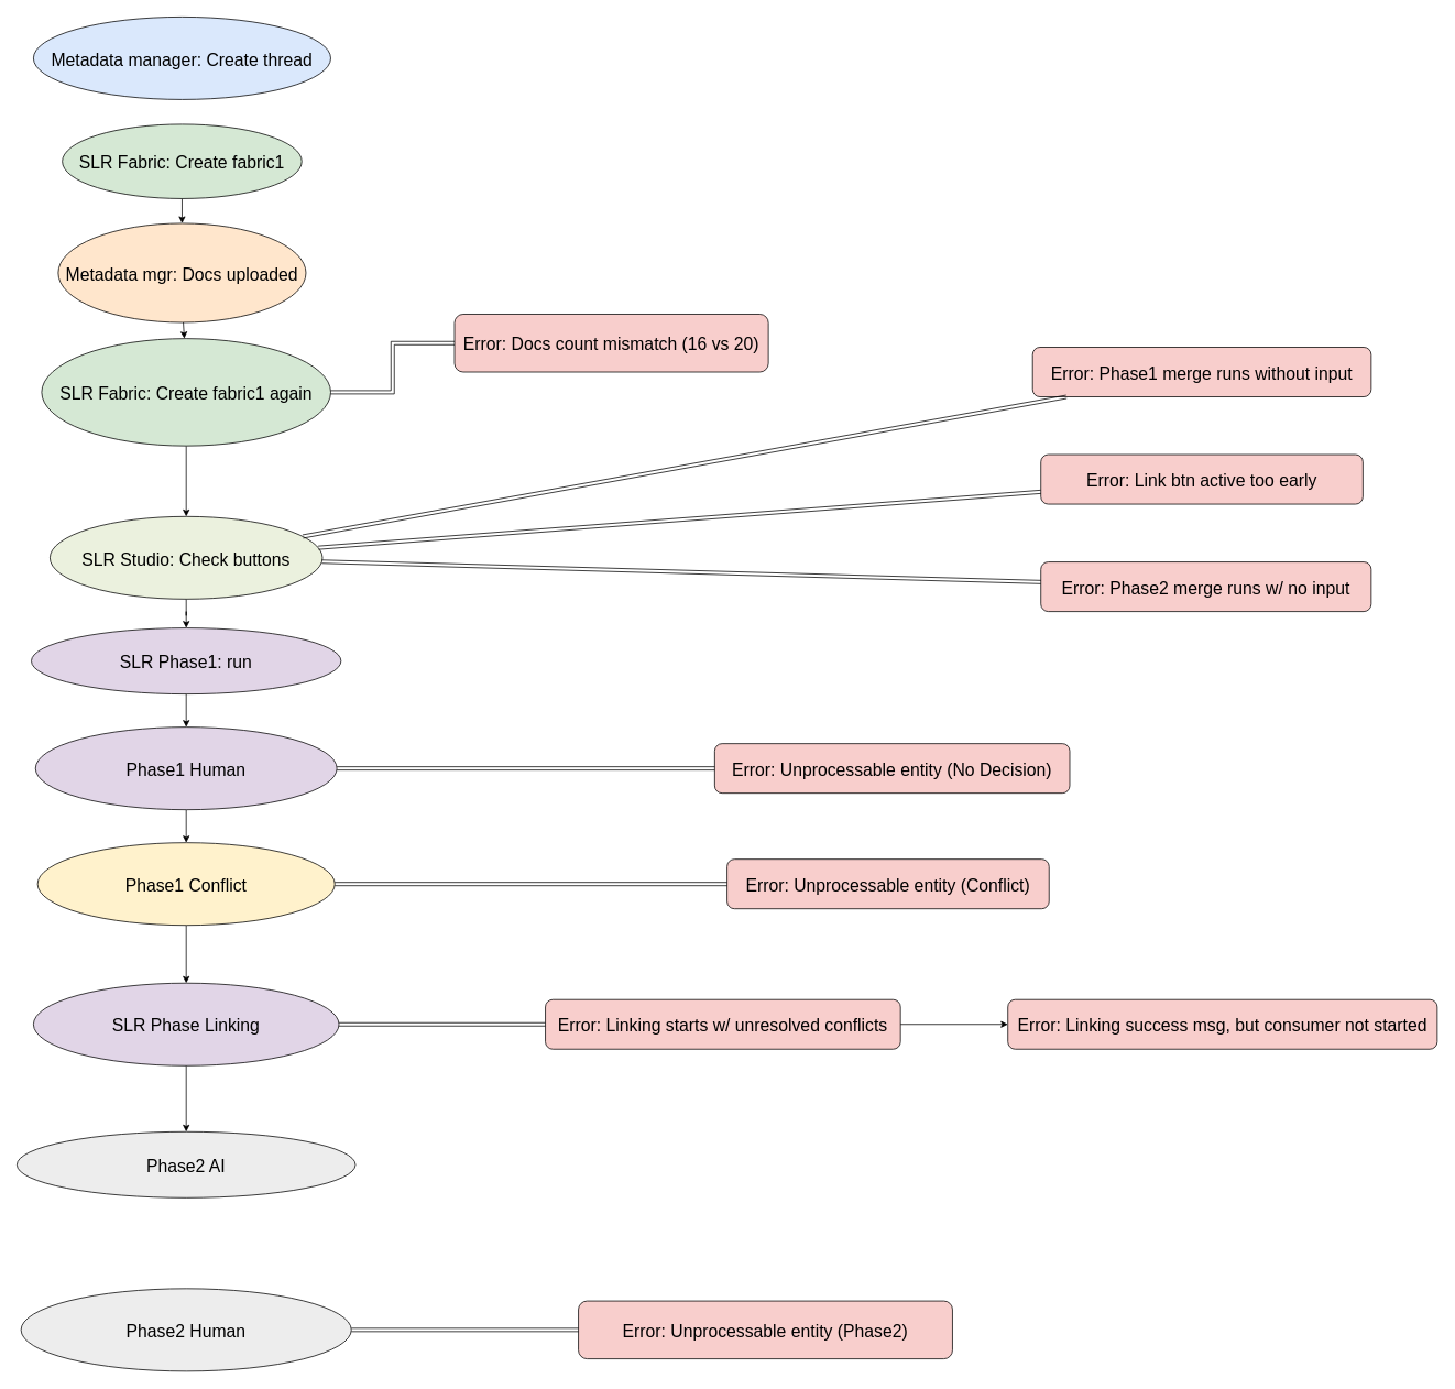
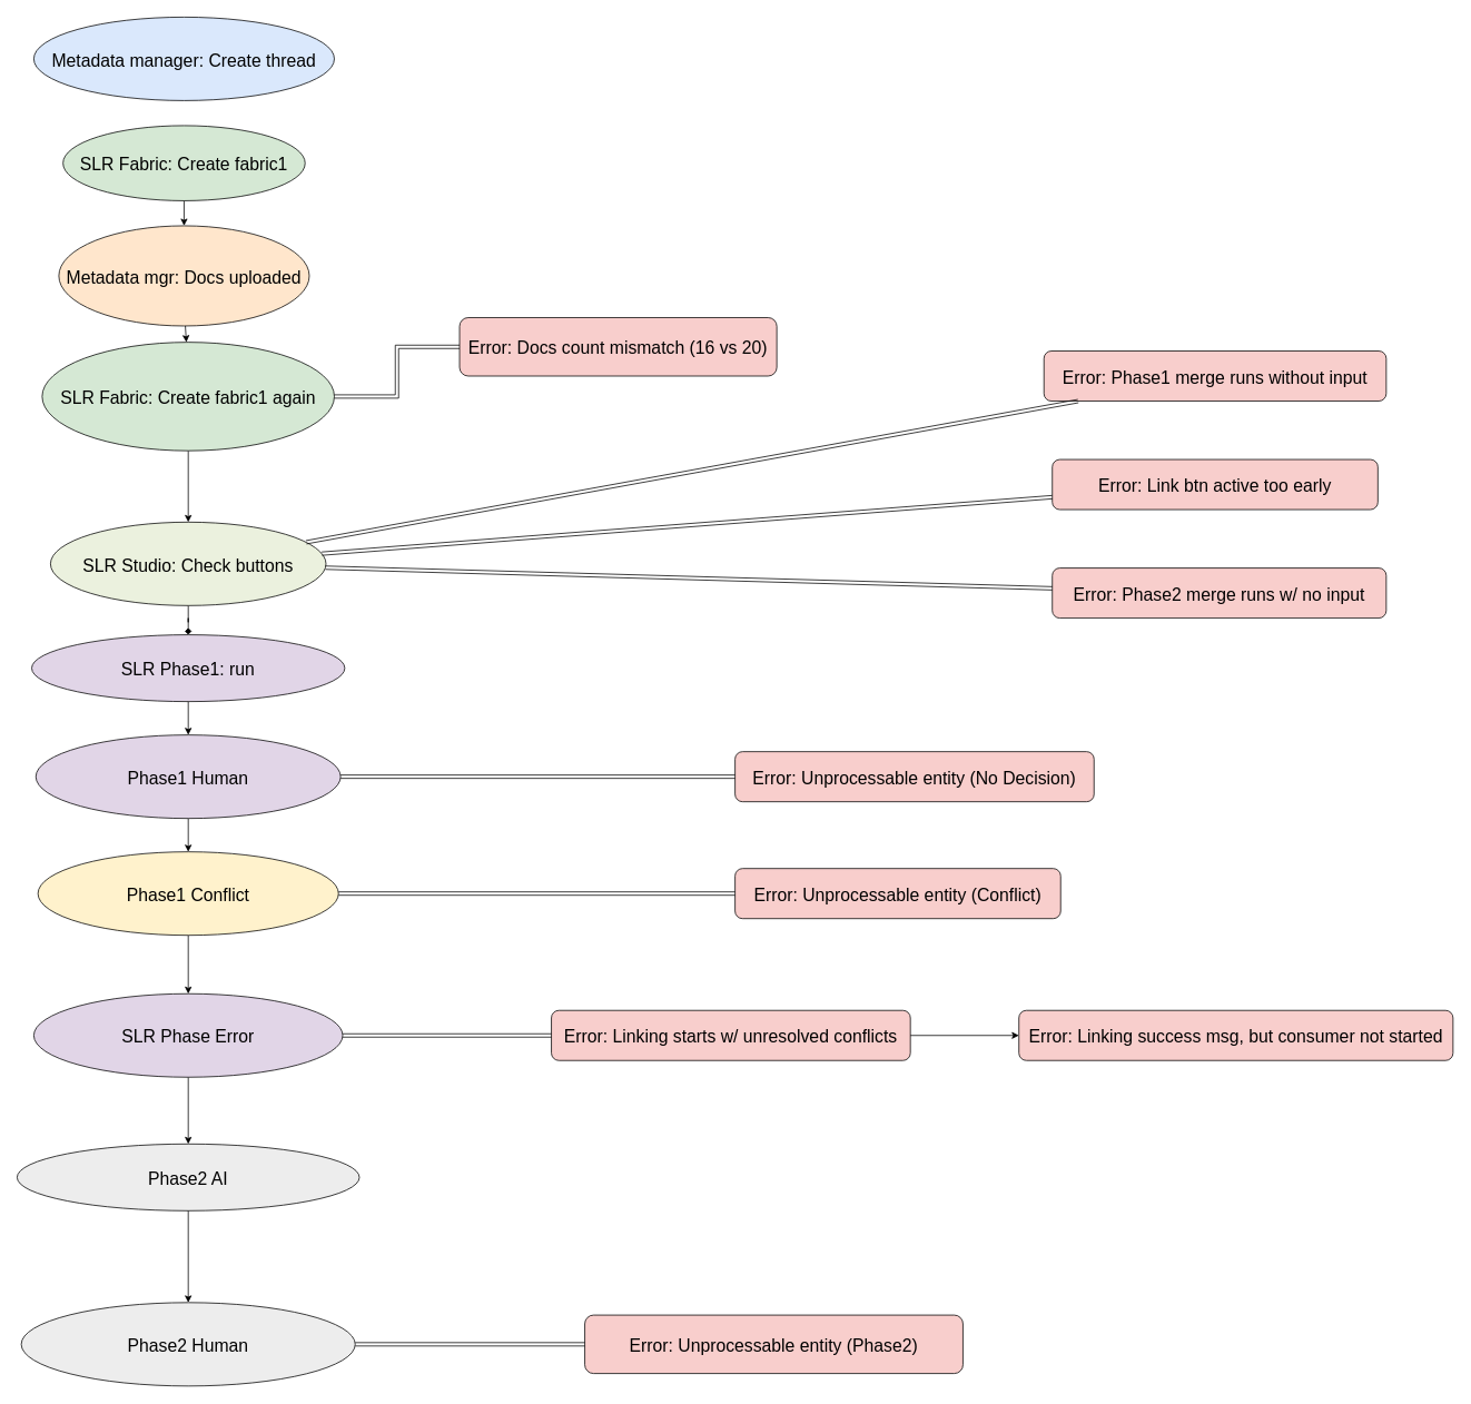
- <mxCell id="9" style="edgeStyle=orthogonalEdgeStyle;rounded=0;orthogonalLoop=1;jettySize=auto;html=1;entryX=0.5;entryY=0;entryDx=0;entryDy=0;" parent="1" source="10" target="14" edge="1"><mxGeometry relative="1" as="geometry" /></mxCell>
+ <mxCell id="9" style="edgeStyle=orthogonalEdgeStyle;rounded=0;orthogonalLoop=1;jettySize=auto;html=1;entryX=0.5;entryY=0;entryDx=0;entryDy=0;endArrow=diamond;" parent="1" source="10" target="14" edge="1"><mxGeometry relative="1" as="geometry" /></mxCell>
- <mxCell id="17" value="Error: Unprocessable entity (No Decision)" style="rounded=1;fillColor=#F8CECC;fontSize=21" parent="1" vertex="1"><mxGeometry x="865" y="900" width="430" height="60" as="geometry" /></mxCell>
+ <mxCell id="17" value="Error: Unprocessable entity (No Decision)" style="rounded=1;fillColor=#F8CECC;fontSize=21" parent="1" vertex="1"><mxGeometry x="880" y="900" width="430" height="60" as="geometry" /></mxCell>
- <mxCell id="22" value="SLR Phase Linking" style="ellipse;fillColor=#E1D5E7;fontSize=21" parent="1" vertex="1"><mxGeometry x="40" y="1190" width="370" height="100" as="geometry" /></mxCell>
+ <mxCell id="22" value="SLR Phase Error" style="ellipse;fillColor=#E1D5E7;fontSize=21" parent="1" vertex="1"><mxGeometry x="40" y="1190" width="370" height="100" as="geometry" /></mxCell>
+ <mxCell id="38" style="" parent="1" source="25" target="26" edge="1"><mxGeometry relative="1" as="geometry" /></mxCell>
